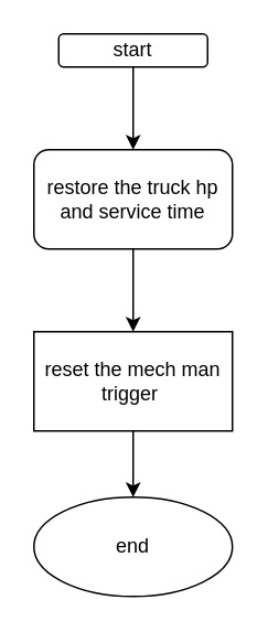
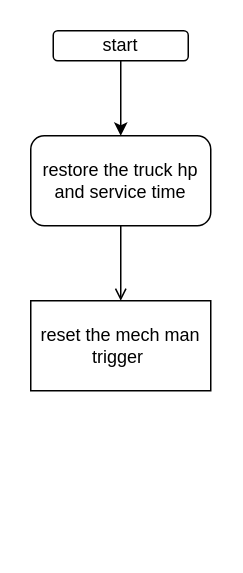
- <mxCell id="4" value="" style="edgeStyle=orthogonalEdgeStyle;rounded=0;orthogonalLoop=1;jettySize=auto;html=1;" edge="1" parent="1" source="5" target="7"><mxGeometry relative="1" as="geometry" /></mxCell>
+ <mxCell id="4" value="" style="edgeStyle=orthogonalEdgeStyle;rounded=0;orthogonalLoop=1;jettySize=auto;html=1;endArrow=open;" edge="1" parent="1" source="5" target="7"><mxGeometry relative="1" as="geometry" /></mxCell>
- <mxCell id="6" value="" style="edgeStyle=orthogonalEdgeStyle;rounded=0;orthogonalLoop=1;jettySize=auto;html=1;" edge="1" parent="1" source="7" target="8"><mxGeometry relative="1" as="geometry" /></mxCell>
- <mxCell id="8" value="end" style="ellipse;whiteSpace=wrap;html=1;rounded=0;" vertex="1" parent="1"><mxGeometry x="20" y="300" width="120" height="60" as="geometry" /></mxCell>
